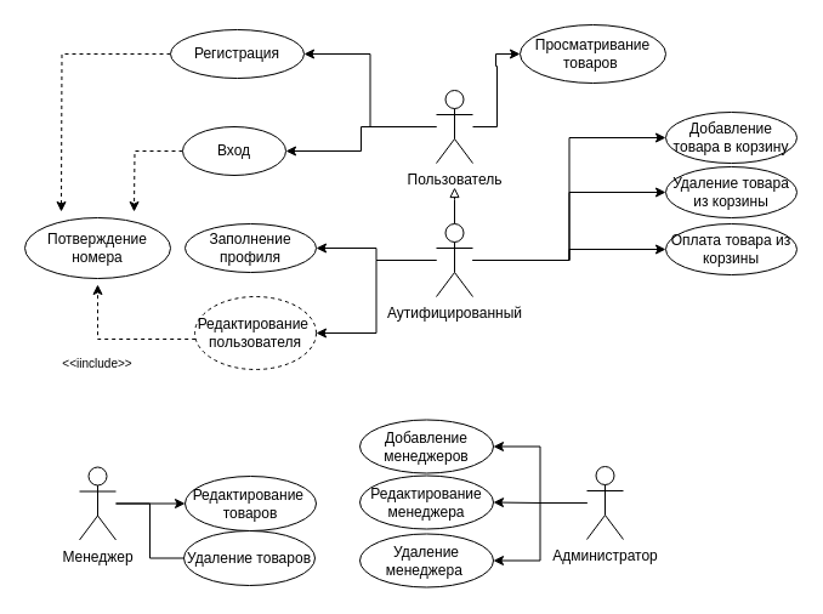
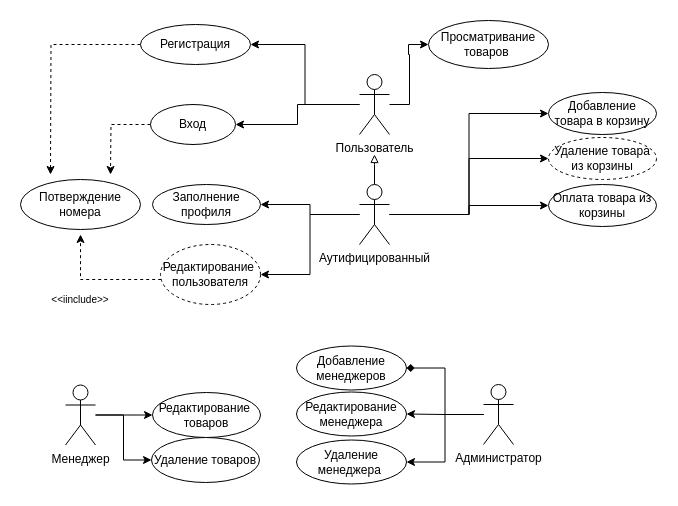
- <mxCell id="33" value="Удаление товара из корзины" style="ellipse;whiteSpace=wrap;html=1;fontSize=12;" vertex="1" parent="1"><mxGeometry x="548" y="137" width="108" height="42" as="geometry" /></mxCell>
+ <mxCell id="33" value="Удаление товара из корзины" style="ellipse;whiteSpace=wrap;html=1;fontSize=12;dashed=1;" vertex="1" parent="1"><mxGeometry x="548" y="137" width="108" height="42" as="geometry" /></mxCell>
- <mxCell id="2" style="edgeStyle=orthogonalEdgeStyle;rounded=0;orthogonalLoop=1;jettySize=auto;html=1;entryX=1;entryY=0.5;entryDx=0;entryDy=0;fontSize=12;endArrow=classic;endFill=1;" edge="1" parent="1" source="5" target="35"><mxGeometry relative="1" as="geometry" /></mxCell>
+ <mxCell id="2" style="edgeStyle=orthogonalEdgeStyle;rounded=0;orthogonalLoop=1;jettySize=auto;html=1;entryX=1;entryY=0.5;entryDx=0;entryDy=0;fontSize=12;endArrow=diamond;endFill=1;" edge="1" parent="1" source="5" target="35"><mxGeometry relative="1" as="geometry" /></mxCell>
- <mxCell id="18" style="edgeStyle=orthogonalEdgeStyle;rounded=0;orthogonalLoop=1;jettySize=auto;html=1;entryX=0;entryY=0.5;entryDx=0;entryDy=0;fontSize=12;endArrow=none;endFill=1;" edge="1" parent="1" source="19" target="31"><mxGeometry relative="1" as="geometry" /></mxCell>
+ <mxCell id="18" style="edgeStyle=orthogonalEdgeStyle;rounded=0;orthogonalLoop=1;jettySize=auto;html=1;entryX=0;entryY=0.5;entryDx=0;entryDy=0;fontSize=12;endArrow=classic;endFill=1;" edge="1" parent="1" source="19" target="31"><mxGeometry relative="1" as="geometry" /></mxCell>
